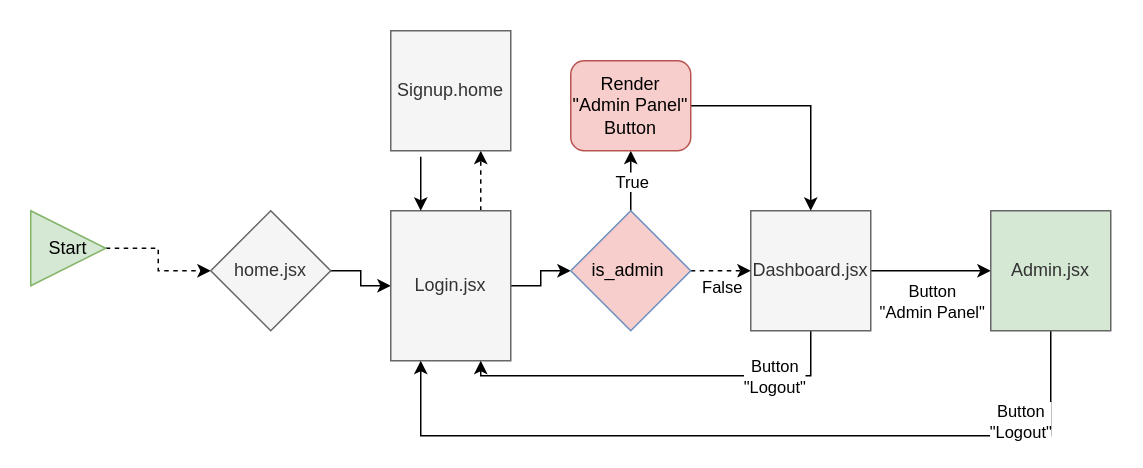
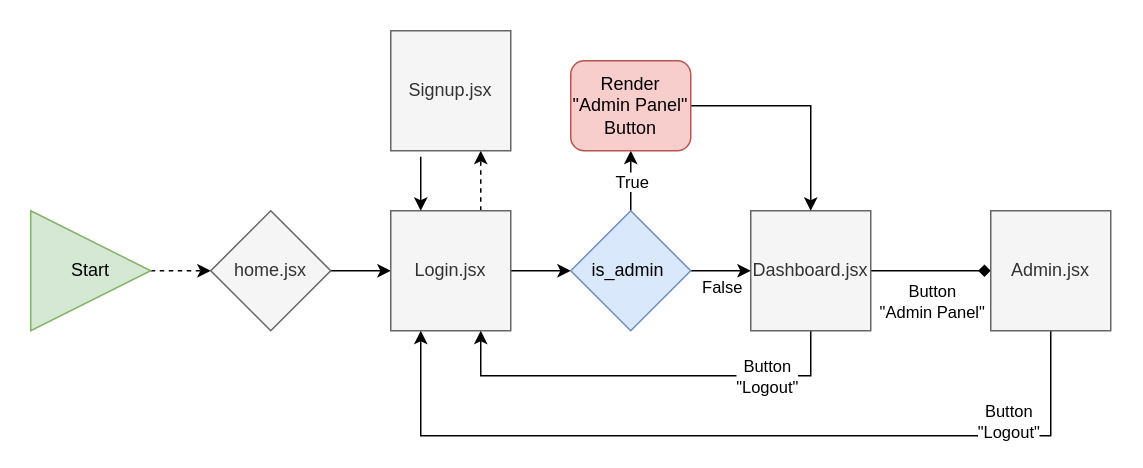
- <mxCell id="10" value="Signup.home" style="whiteSpace=wrap;html=1;aspect=fixed;fillColor=#f5f5f5;fontColor=#333333;strokeColor=#666666;" parent="1" vertex="1"><mxGeometry x="260" y="20" width="80" height="80" as="geometry" /></mxCell>
+ <mxCell id="10" value="Signup.jsx" style="whiteSpace=wrap;html=1;aspect=fixed;fillColor=#f5f5f5;fontColor=#333333;strokeColor=#666666;" parent="1" vertex="1"><mxGeometry x="260" y="20" width="80" height="80" as="geometry" /></mxCell>
- <mxCell id="3" value="Start" style="triangle;whiteSpace=wrap;html=1;fillColor=#d5e8d4;strokeColor=#82b366;" parent="1" vertex="1"><mxGeometry x="20" y="140" width="50" height="50" as="geometry" /></mxCell>
+ <mxCell id="3" value="Start" style="triangle;whiteSpace=wrap;html=1;fillColor=#d5e8d4;strokeColor=#82b366;" parent="1" vertex="1"><mxGeometry y="140" width="80" height="80" as="geometry" x="20" /></mxCell>
- <mxCell id="20" value="is_admin&amp;nbsp;" style="rhombus;whiteSpace=wrap;html=1;fillColor=#f8cecc;strokeColor=#6c8ebf;" parent="1" vertex="1"><mxGeometry x="380" y="140" width="80" height="80" as="geometry" /></mxCell>
+ <mxCell id="20" value="is_admin&amp;nbsp;" style="rhombus;whiteSpace=wrap;html=1;fillColor=#dae8fc;strokeColor=#6c8ebf;" parent="1" vertex="1"><mxGeometry x="380" y="140" width="80" height="80" as="geometry" /></mxCell>
- <mxCell id="18" value="" style="edgeStyle=orthogonalEdgeStyle;rounded=0;orthogonalLoop=1;jettySize=auto;html=1;dashed=1;" edge="1" parent="1" source="20" target="15"><mxGeometry relative="1" as="geometry" /></mxCell>
+ <mxCell id="18" value="" style="edgeStyle=orthogonalEdgeStyle;rounded=0;orthogonalLoop=1;jettySize=auto;html=1;" edge="1" parent="1" source="20" target="15"><mxGeometry relative="1" as="geometry" /></mxCell>
- <mxCell id="11" value="" style="edgeStyle=orthogonalEdgeStyle;rounded=0;orthogonalLoop=1;jettySize=auto;html=1;" parent="1" source="15" target="25" edge="1"><mxGeometry relative="1" as="geometry" /></mxCell>
+ <mxCell id="11" value="" style="edgeStyle=orthogonalEdgeStyle;rounded=0;orthogonalLoop=1;jettySize=auto;html=1;endArrow=diamond;" parent="1" source="15" target="25" edge="1"><mxGeometry relative="1" as="geometry" /></mxCell>
- <mxCell id="25" value="Admin.jsx" style="whiteSpace=wrap;html=1;aspect=fixed;fillColor=#d5e8d4;fontColor=#333333;strokeColor=#666666;" parent="1" vertex="1"><mxGeometry x="660" y="140" width="80" height="80" as="geometry" /></mxCell>
+ <mxCell id="25" value="Admin.jsx" style="whiteSpace=wrap;html=1;aspect=fixed;fillColor=#f5f5f5;fontColor=#333333;strokeColor=#666666;" parent="1" vertex="1"><mxGeometry x="660" y="140" width="80" height="80" as="geometry" /></mxCell>
- <mxCell id="8" value="Login.jsx" style="whiteSpace=wrap;html=1;aspect=fixed;fillColor=#f5f5f5;fontColor=#333333;strokeColor=#666666;" parent="1" vertex="1"><mxGeometry x="260" y="140" width="80" height="100" as="geometry" /></mxCell>
+ <mxCell id="8" value="Login.jsx" style="whiteSpace=wrap;html=1;aspect=fixed;fillColor=#f5f5f5;fontColor=#333333;strokeColor=#666666;" parent="1" vertex="1"><mxGeometry x="260" y="140" width="80" height="80" as="geometry" /></mxCell>
